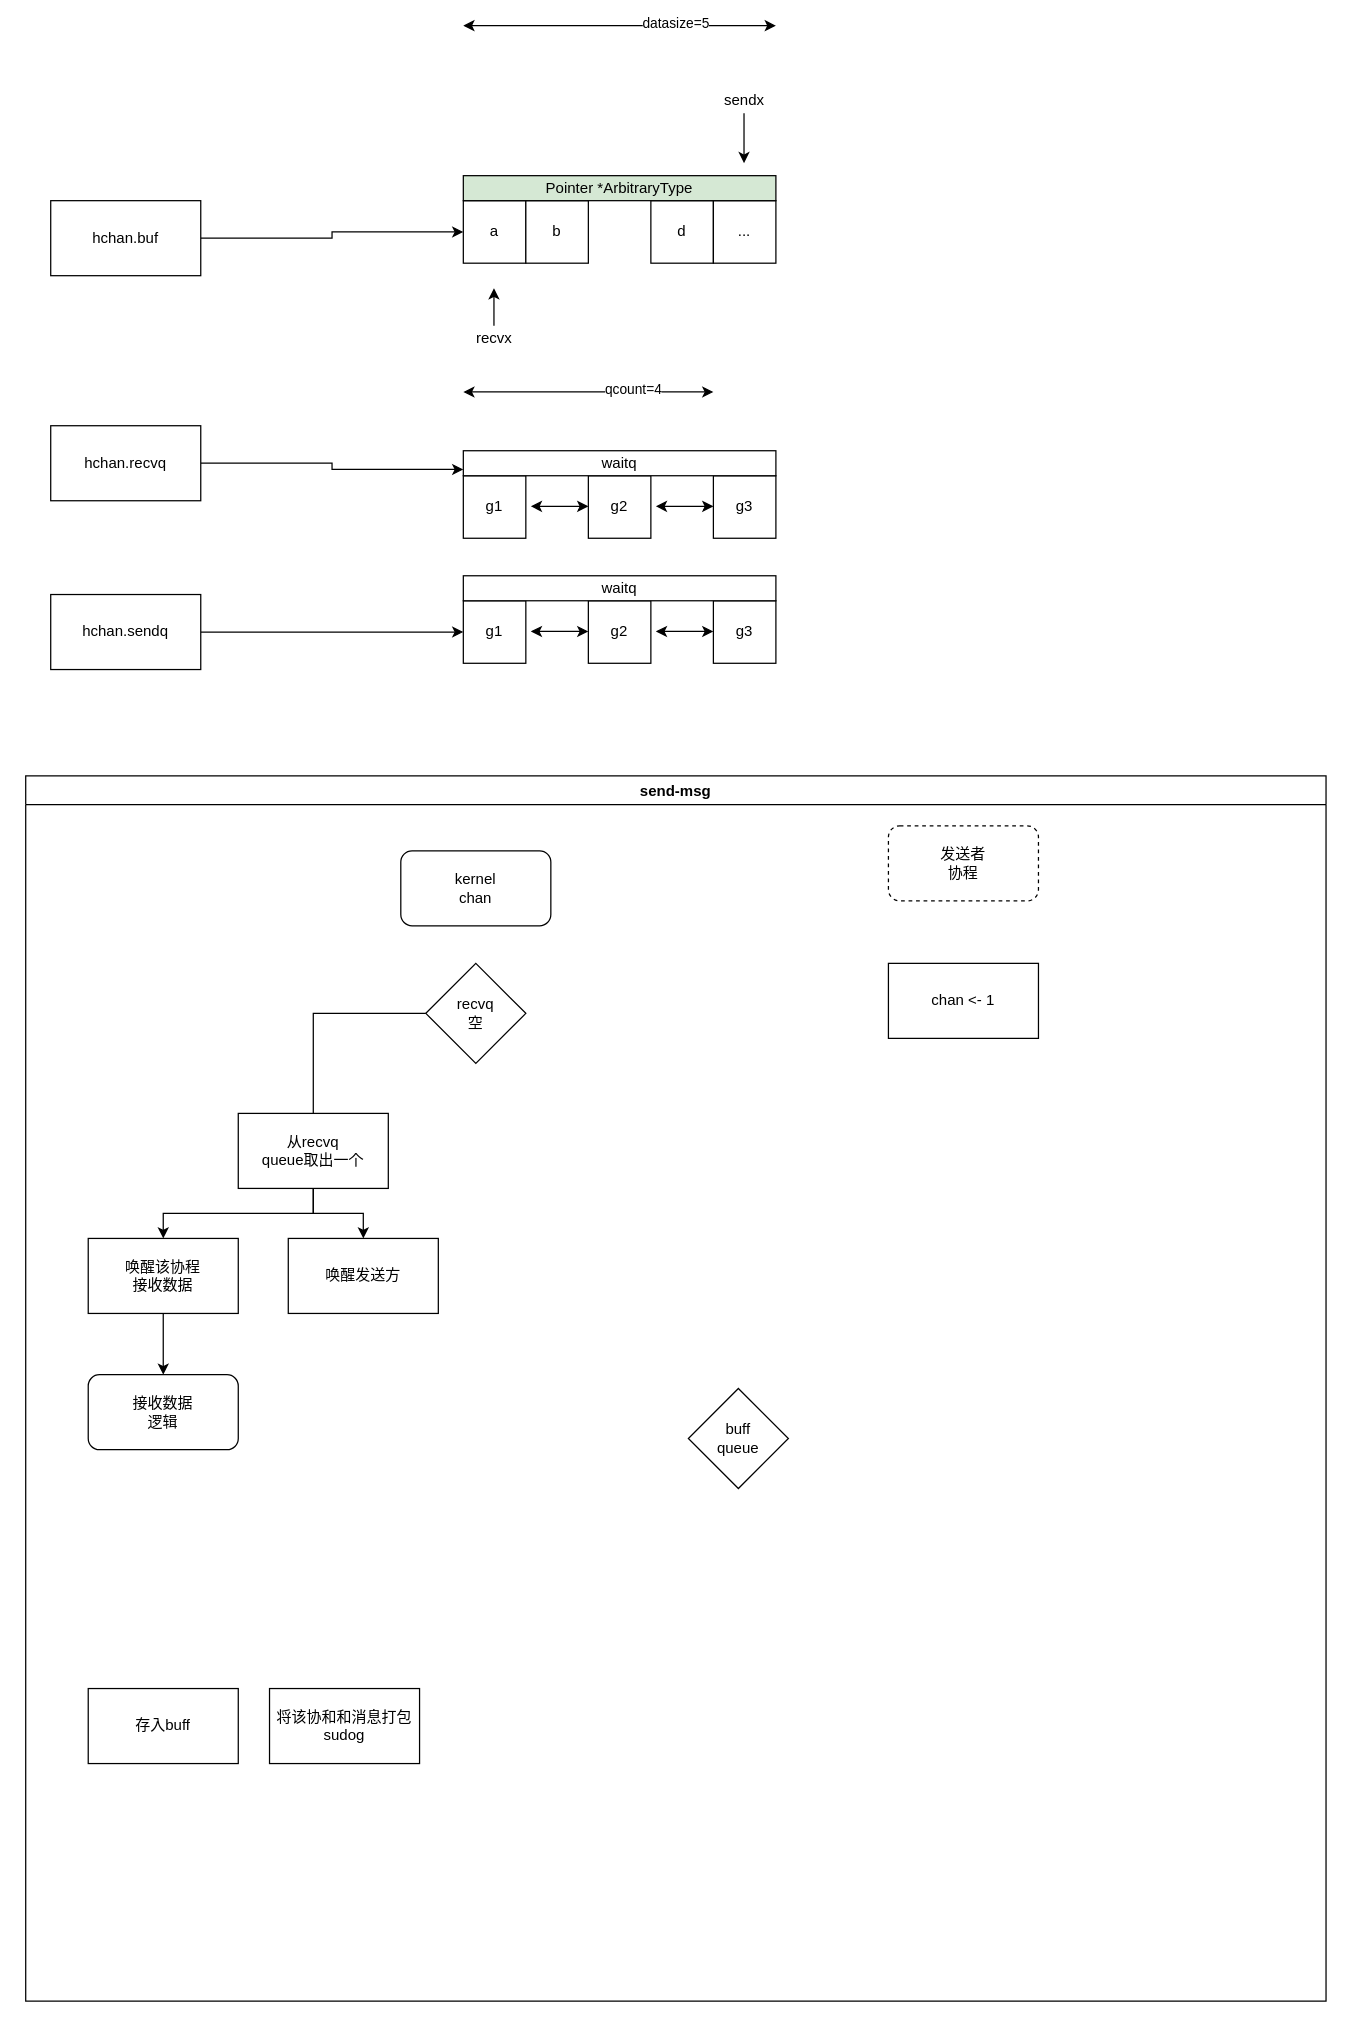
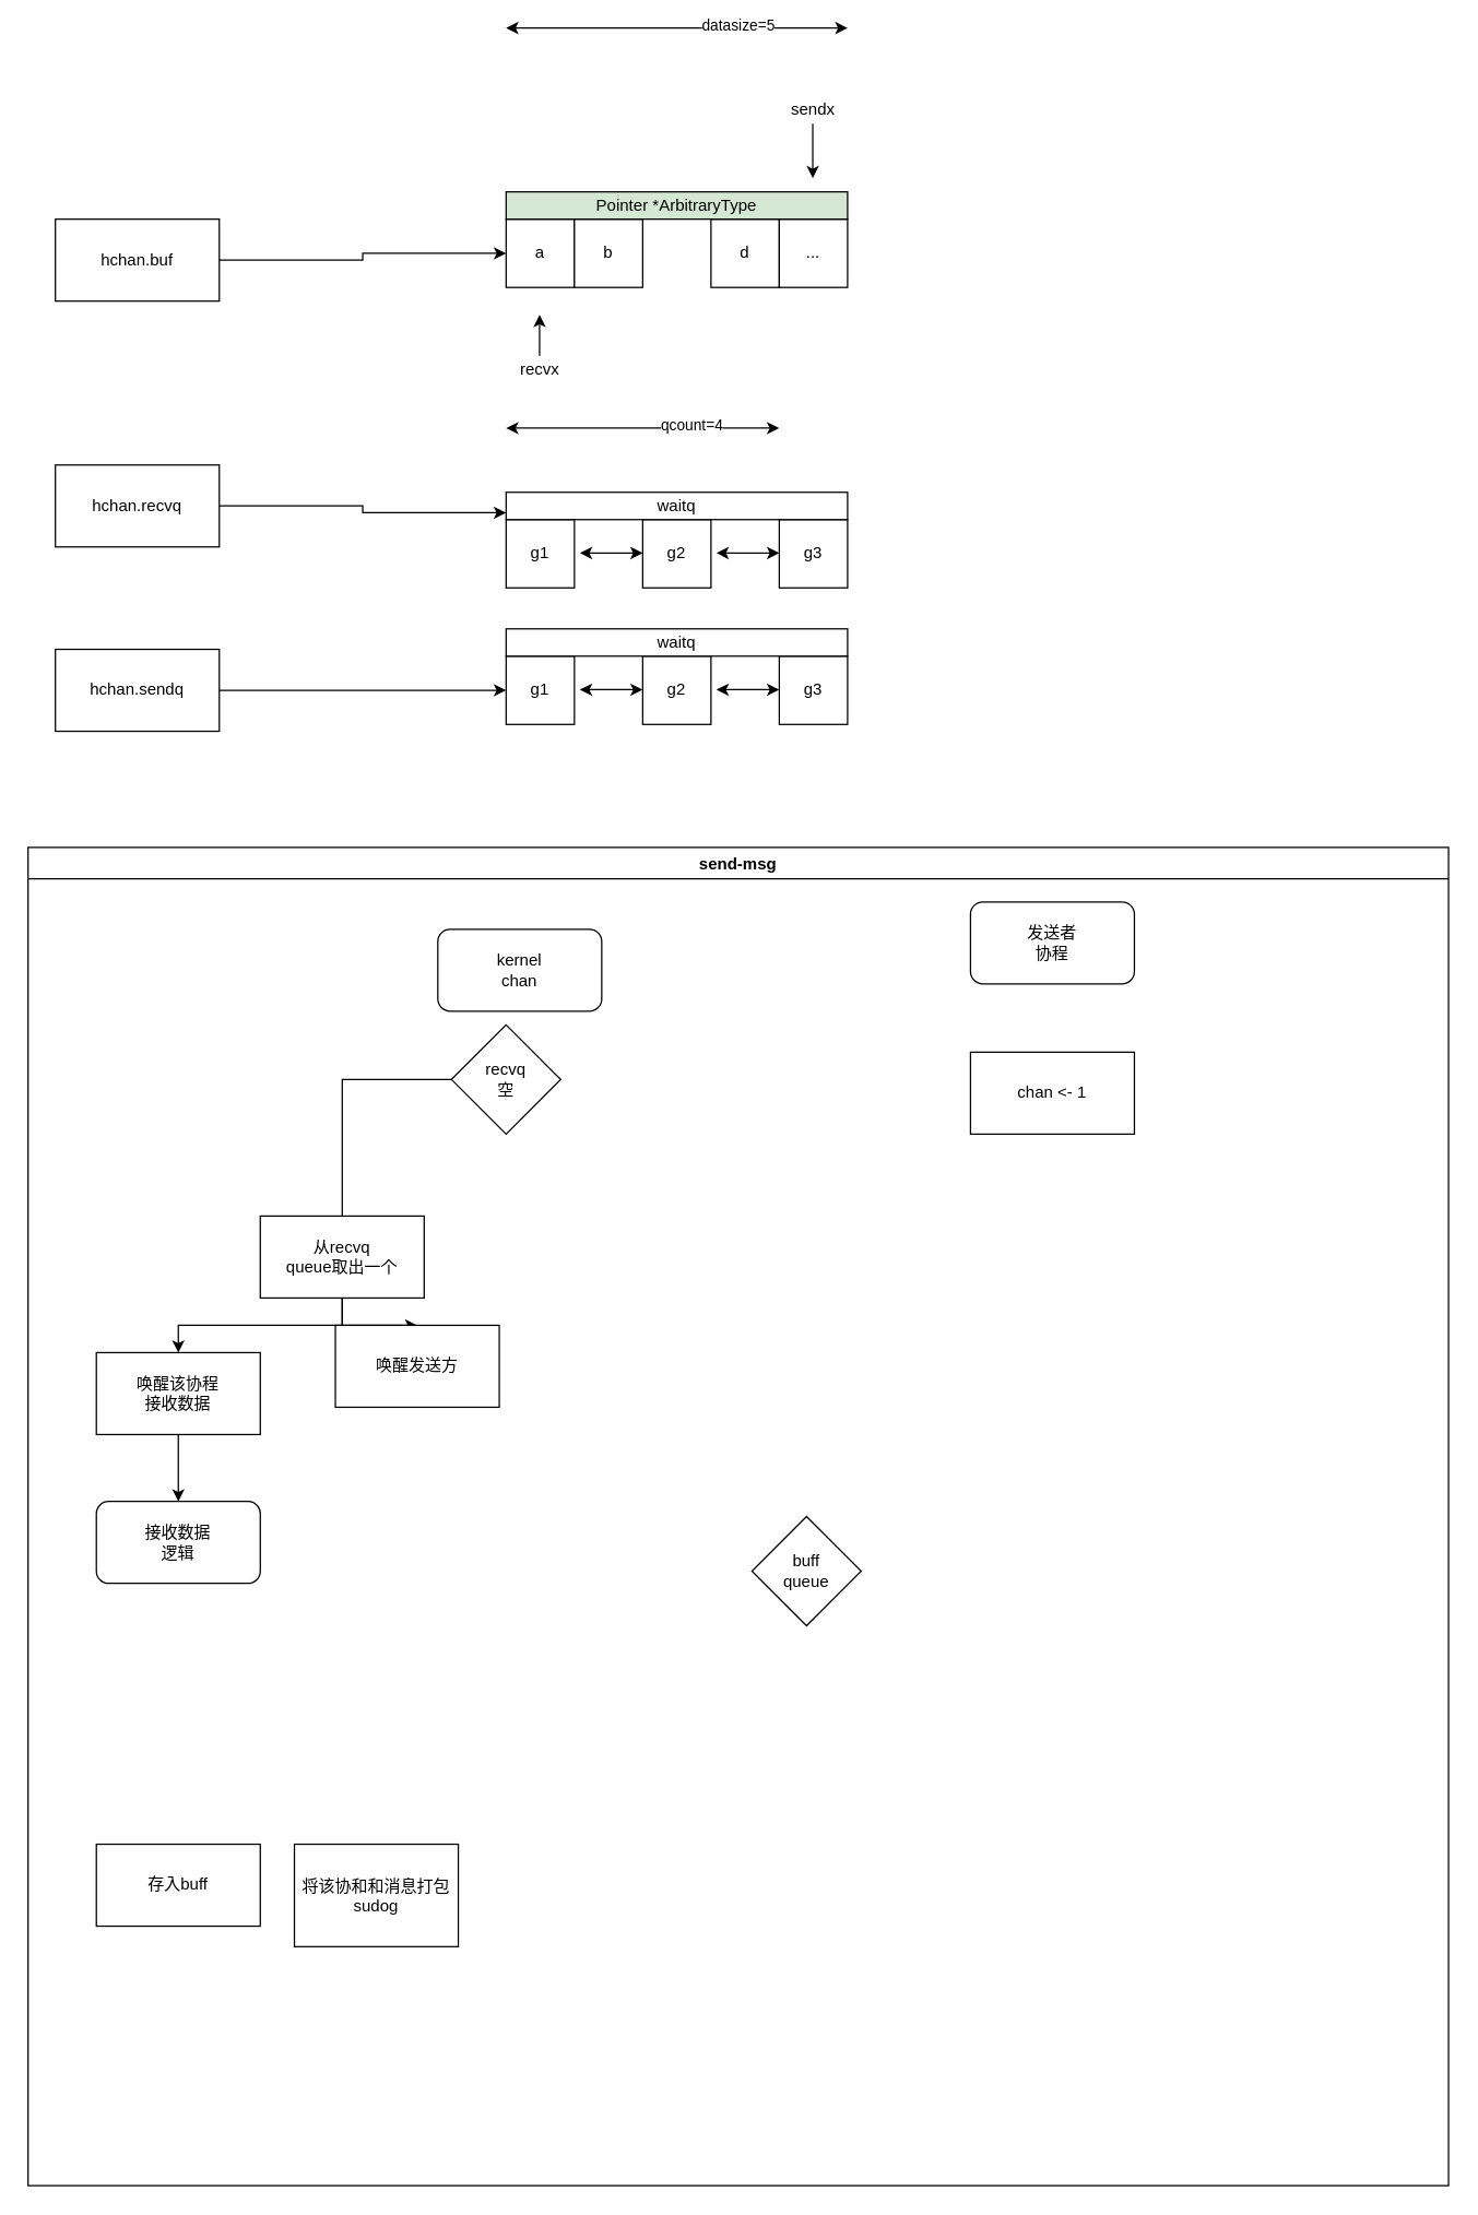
- <mxCell id="34" value="发送者&lt;br&gt;协程" style="rounded=1;whiteSpace=wrap;html=1;dashed=1;" vertex="1" parent="33"><mxGeometry x="690" y="40" width="120" height="60" as="geometry" /></mxCell>
+ <mxCell id="34" value="发送者&lt;br&gt;协程" style="rounded=1;whiteSpace=wrap;html=1;" vertex="1" parent="33"><mxGeometry x="690" y="40" width="120" height="60" as="geometry" /></mxCell>
- <mxCell id="38" value="recvq&lt;br&gt;空" style="rhombus;whiteSpace=wrap;html=1;" vertex="1" parent="33"><mxGeometry x="320" y="150" width="80" height="80" as="geometry" /></mxCell>
+ <mxCell id="38" value="recvq&lt;br&gt;空" style="rhombus;whiteSpace=wrap;html=1;" vertex="1" parent="33"><mxGeometry x="310" y="130" width="80" height="80" as="geometry" /></mxCell>
- <mxCell id="47" value="唤醒发送方" style="rounded=0;whiteSpace=wrap;html=1;" vertex="1" parent="33"><mxGeometry x="210" y="370" width="120" height="60" as="geometry" /></mxCell>
+ <mxCell id="47" value="唤醒发送方" style="rounded=0;whiteSpace=wrap;html=1;" vertex="1" parent="33"><mxGeometry x="225" y="350" width="120" height="60" as="geometry" /></mxCell>
- <mxCell id="46" value="将该协和和消息打包&lt;br&gt;sudog" style="rounded=0;whiteSpace=wrap;html=1;" vertex="1" parent="33"><mxGeometry x="195" y="730" width="120" height="60" as="geometry" /></mxCell>
+ <mxCell id="46" value="将该协和和消息打包&lt;br&gt;sudog" style="rounded=0;whiteSpace=wrap;html=1;" vertex="1" parent="33"><mxGeometry x="195" y="730" width="120" height="75" as="geometry" /></mxCell>
